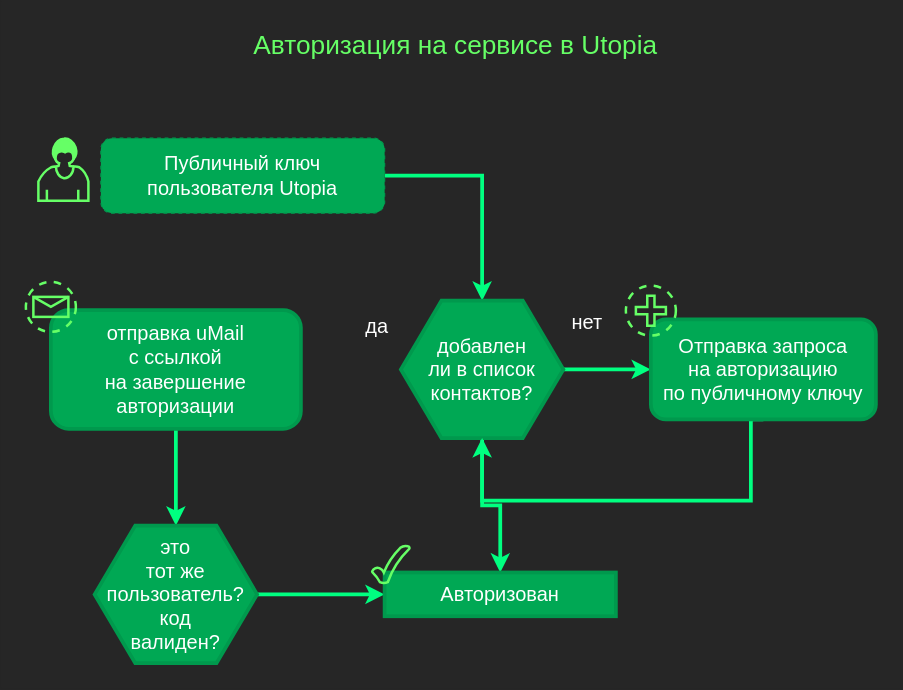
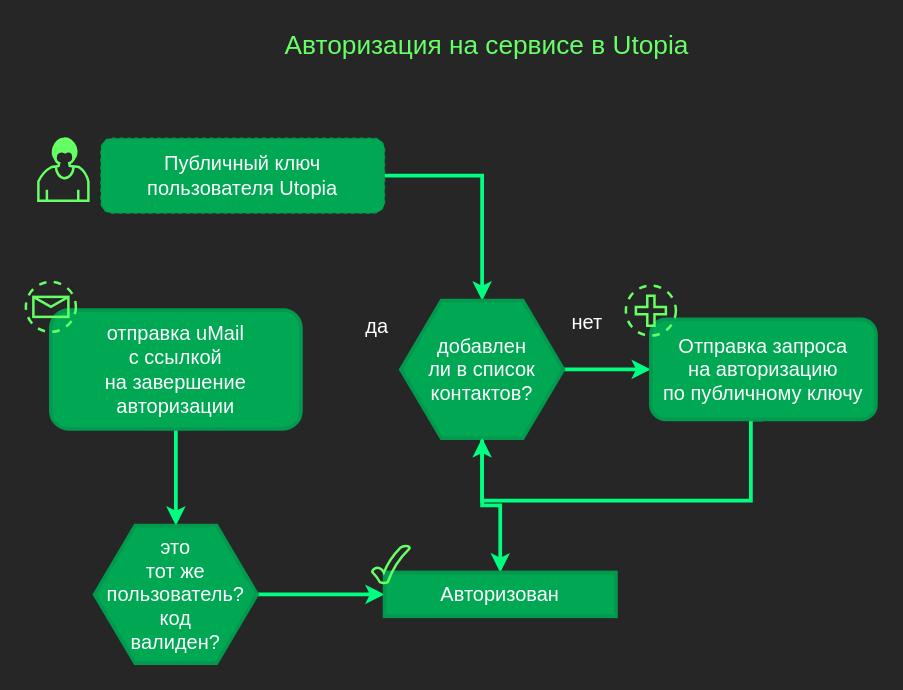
- <mxCell id="2" value="Авторизация на сервисе в Utopia" style="text;html=1;strokeColor=none;fillColor=none;align=center;verticalAlign=middle;whiteSpace=wrap;rounded=0;fontSize=21;fontColor=#66FF66;fontStyle=0" parent="1" vertex="1"><mxGeometry x="57" y="20" width="614" height="30" as="geometry" /></mxCell>
+ <mxCell id="2" value="Авторизация на сервисе в Utopia" style="text;html=1;strokeColor=none;fillColor=none;align=center;verticalAlign=middle;whiteSpace=wrap;rounded=0;fontSize=21;fontColor=#66FF66;fontStyle=0" parent="1" vertex="1"><mxGeometry x="82" y="20" width="614" height="30" as="geometry" /></mxCell>
